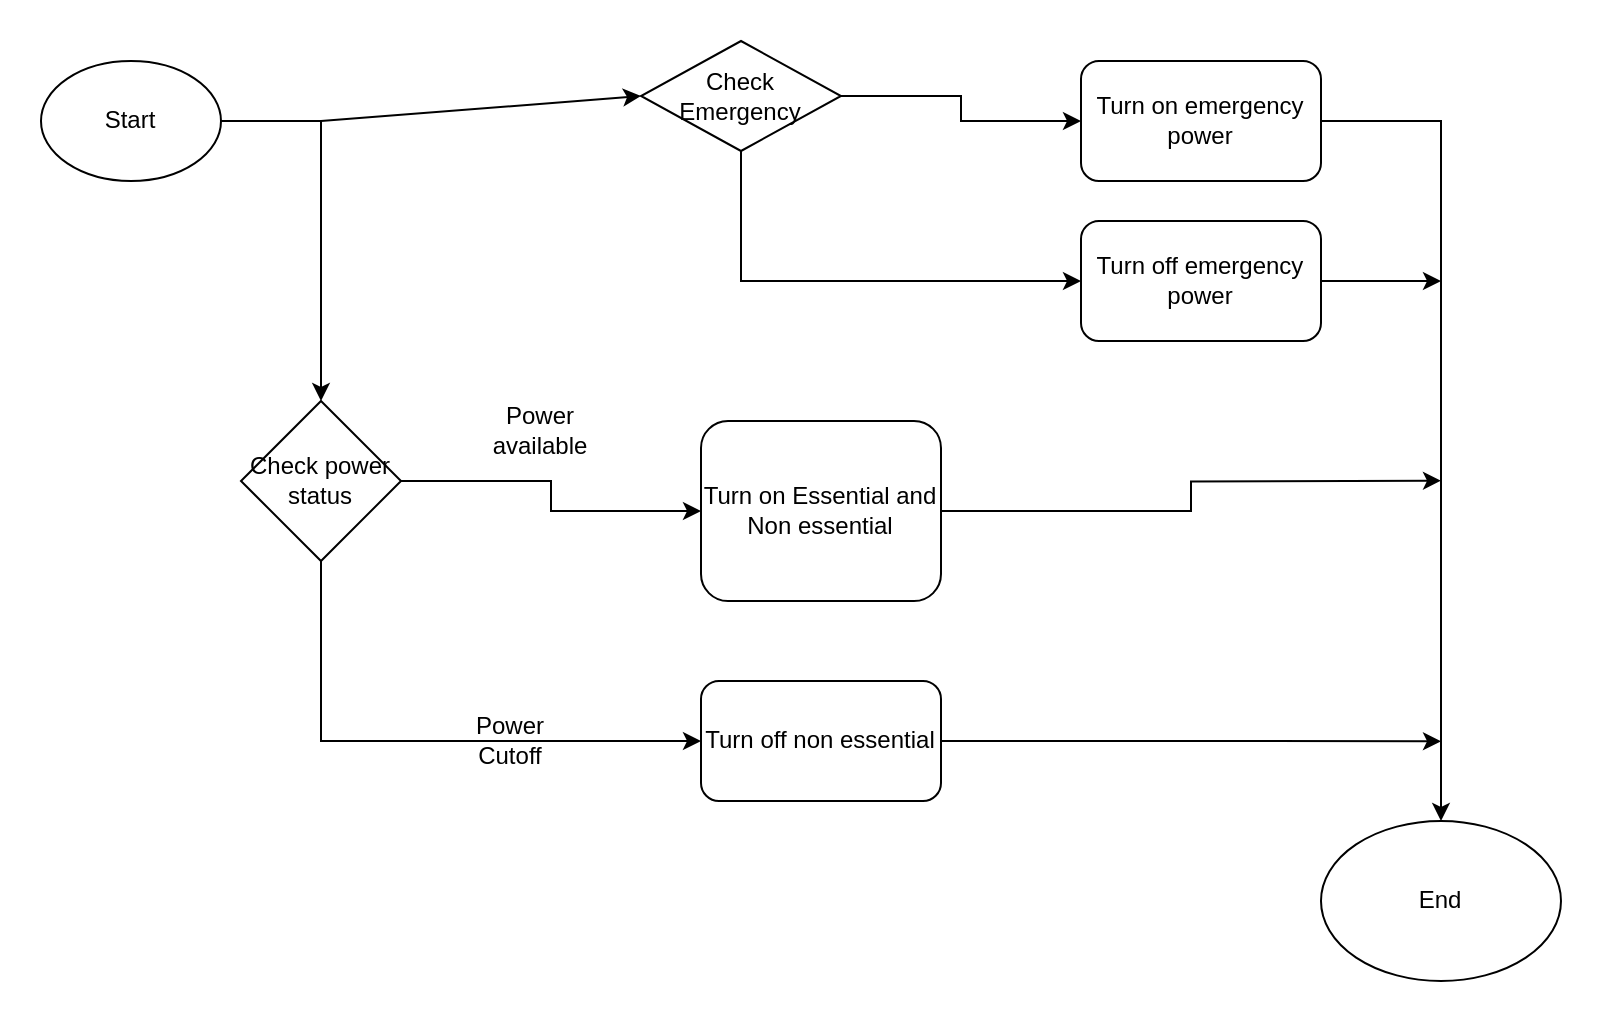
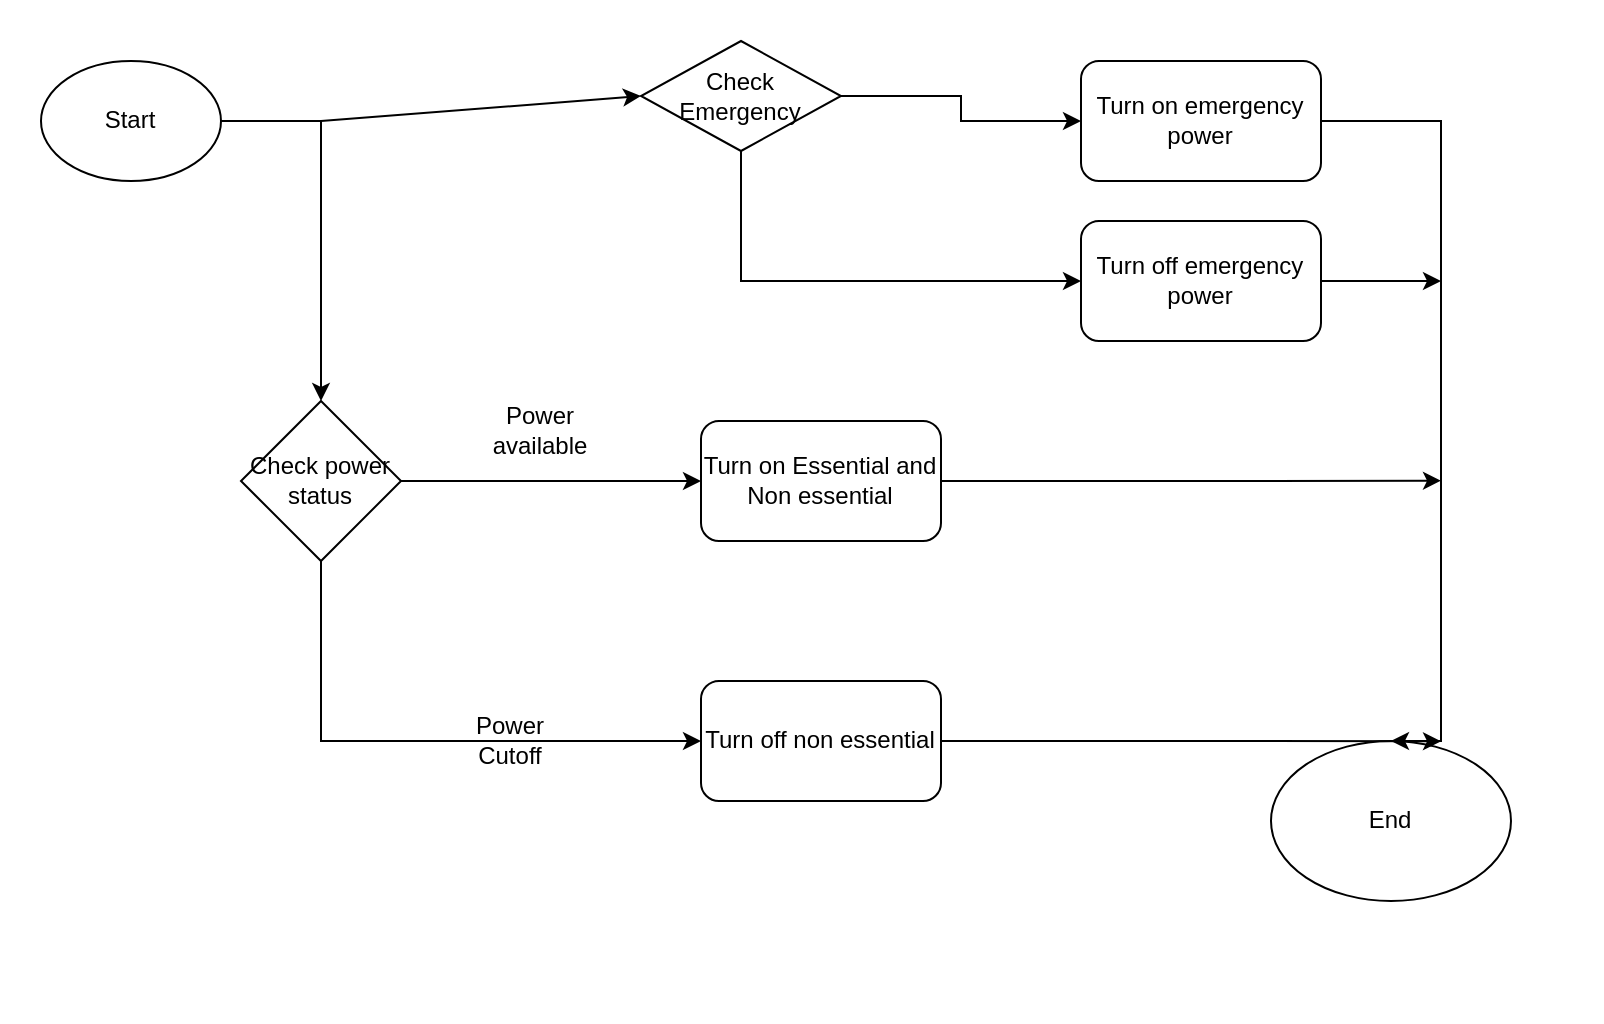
- <mxCell id="9" value="Turn on Essential and Non essential" style="rounded=1;whiteSpace=wrap;html=1;" vertex="1" parent="1"><mxGeometry x="350" y="210" width="120" height="90" as="geometry" /></mxCell>
+ <mxCell id="9" value="Turn on Essential and Non essential" style="rounded=1;whiteSpace=wrap;html=1;" vertex="1" parent="1"><mxGeometry x="350" y="210" width="120" height="60" as="geometry" /></mxCell>
- <mxCell id="4" value="End" style="ellipse;whiteSpace=wrap;html=1;" vertex="1" parent="1"><mxGeometry x="660" y="410" width="120" height="80" as="geometry" /></mxCell>
+ <mxCell id="4" value="End" style="ellipse;whiteSpace=wrap;html=1;" vertex="1" parent="1"><mxGeometry x="635" y="370" width="120" height="80" as="geometry" /></mxCell>
